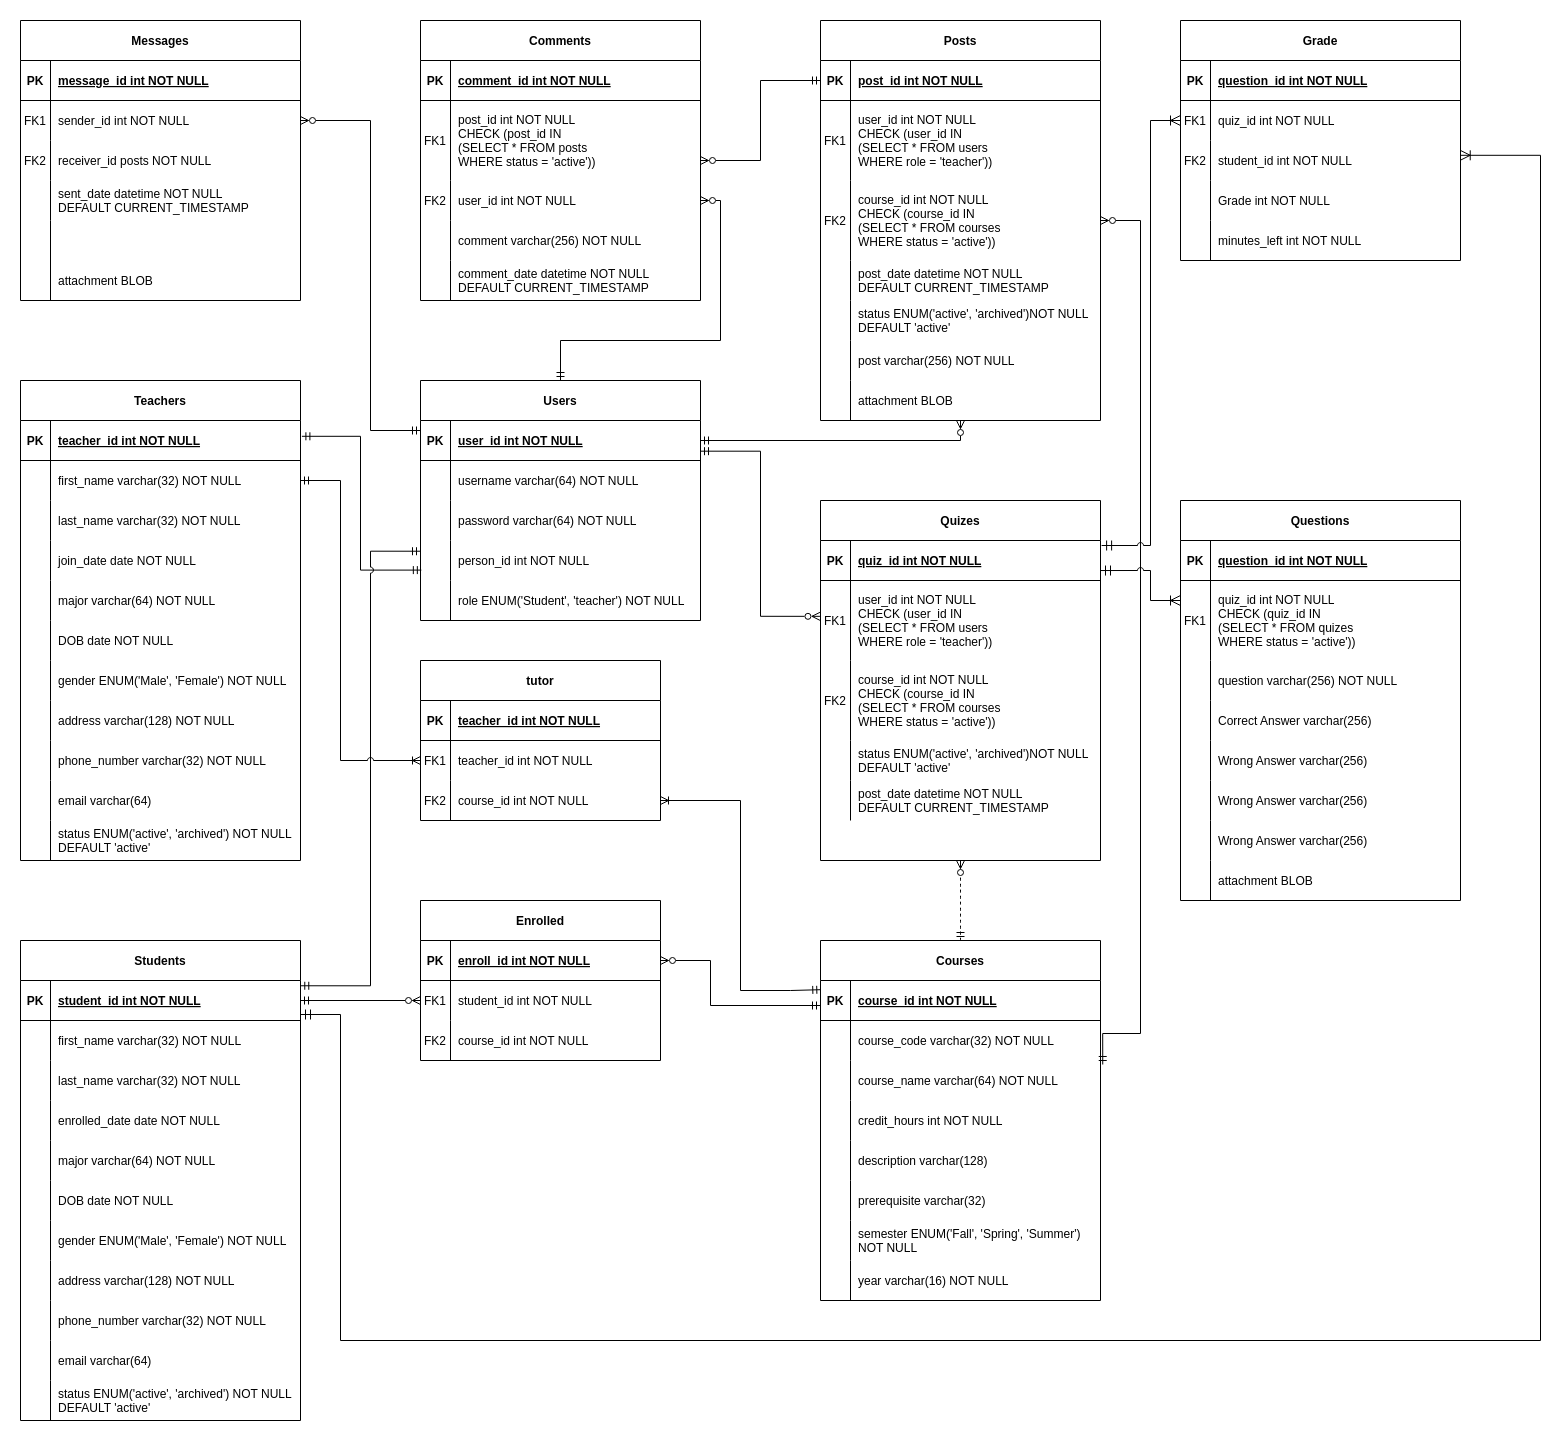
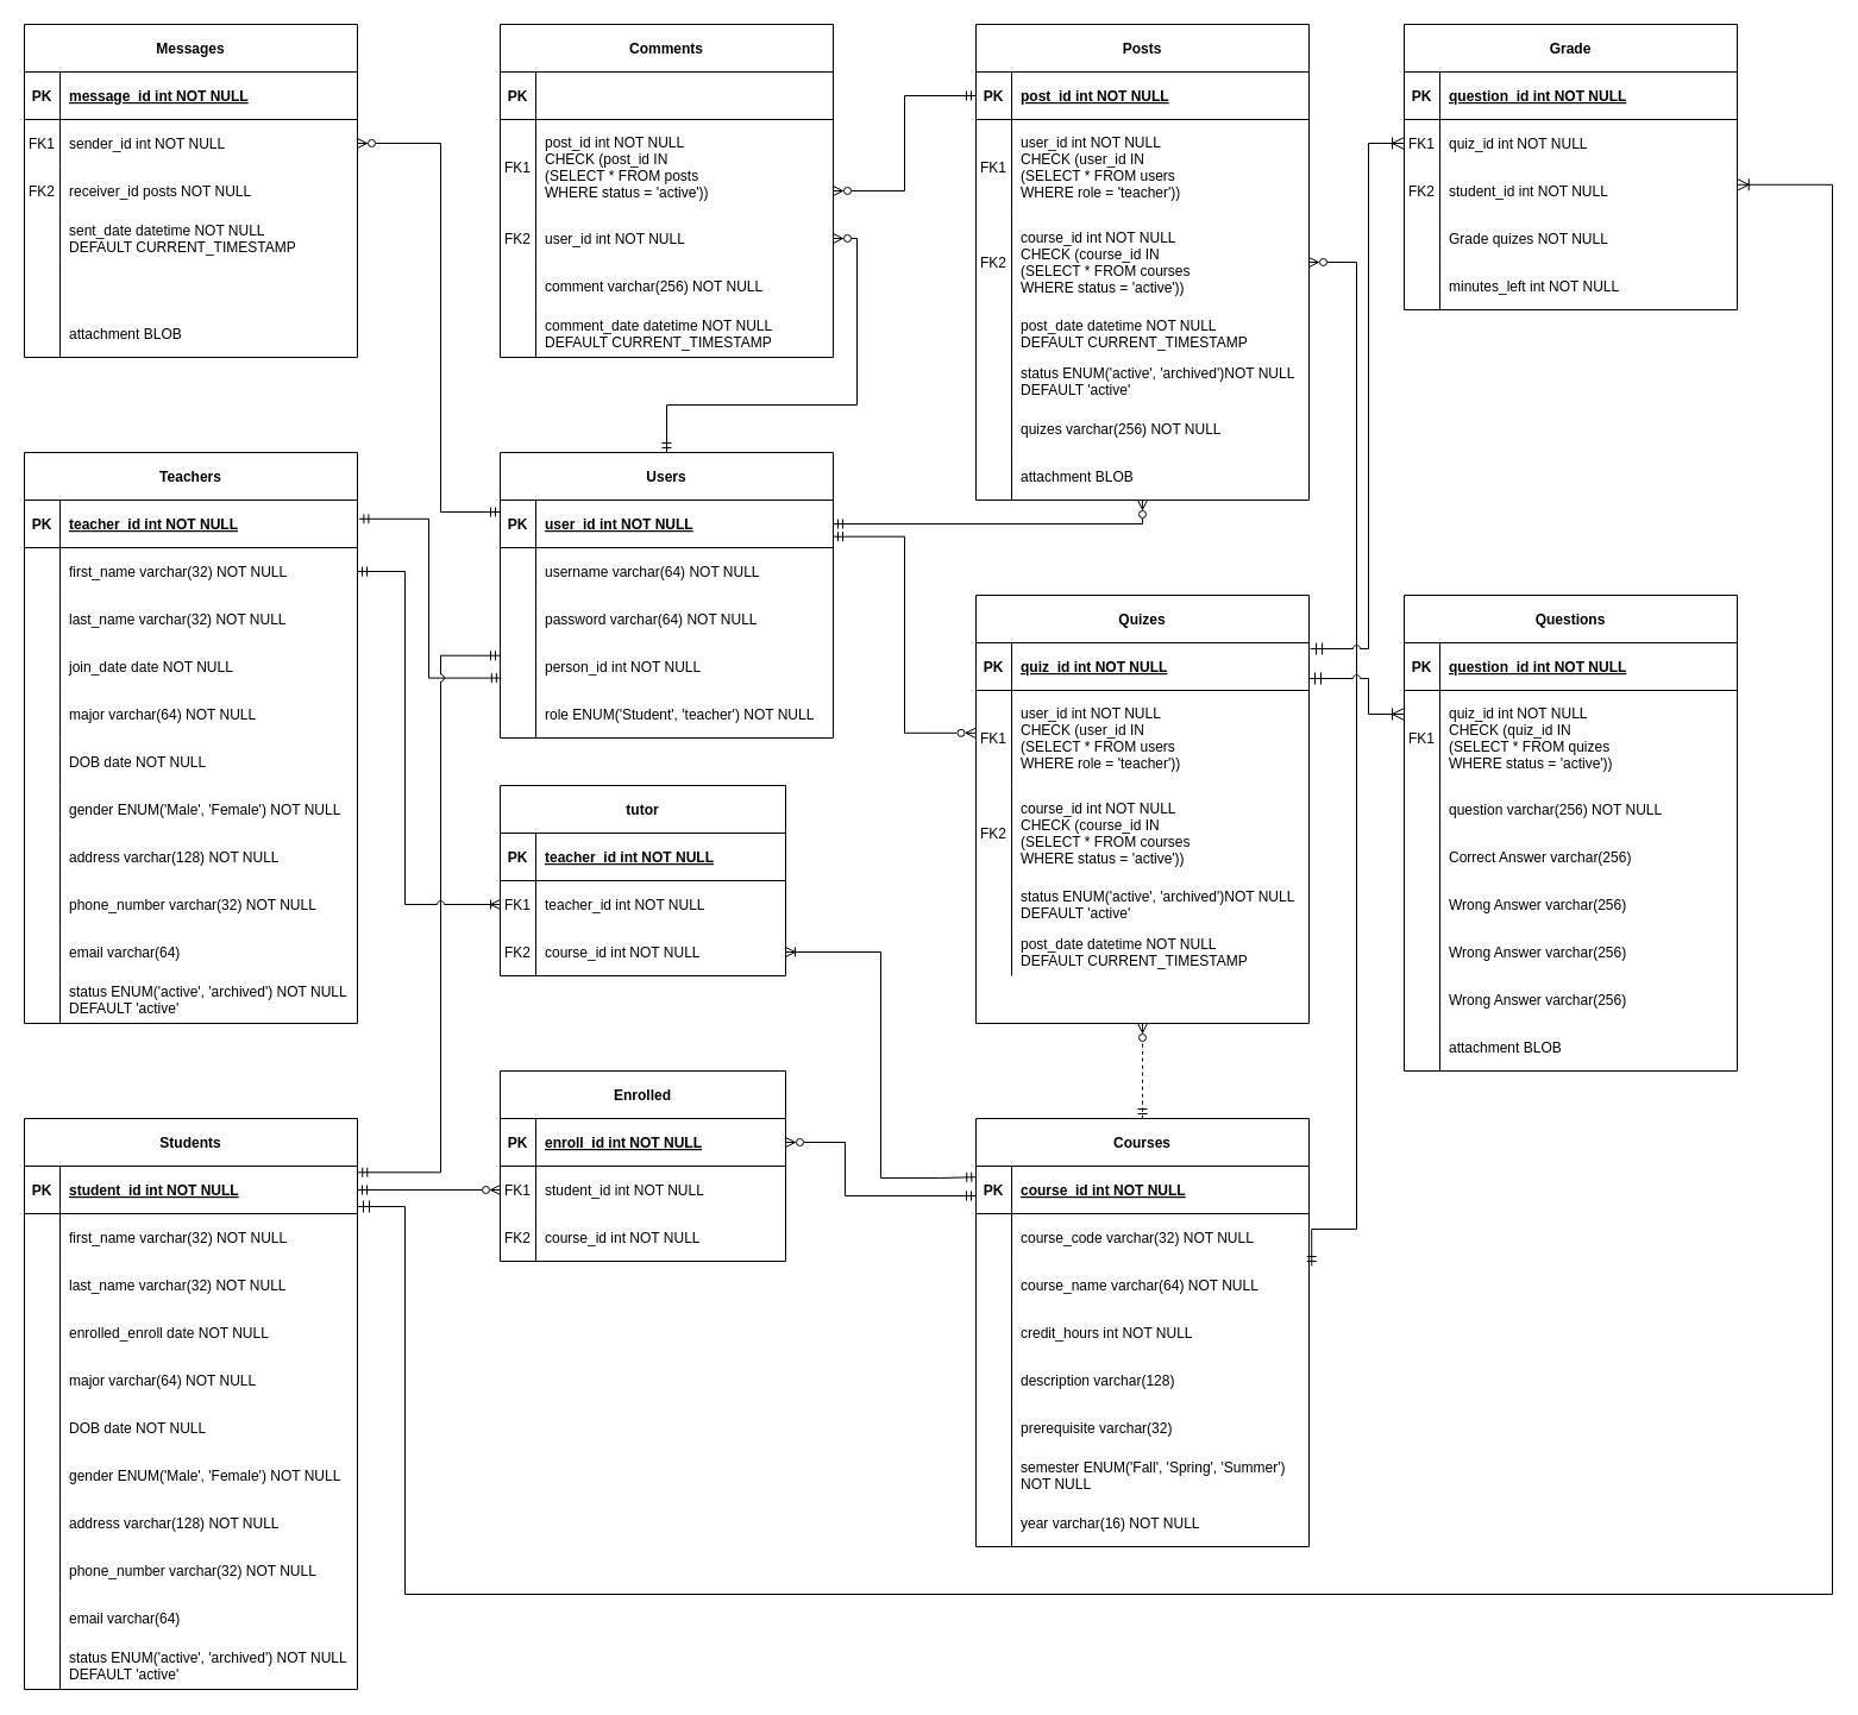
- <mxCell id="6" value="comment_id int NOT NULL " style="shape=partialRectangle;overflow=hidden;connectable=0;fillColor=none;top=0;left=0;bottom=0;right=0;align=left;spacingLeft=6;fontStyle=5;" parent="4" vertex="1"><mxGeometry x="30" width="250" height="40" as="geometry"><mxRectangle width="250" height="40" as="alternateBounds" /></mxGeometry></mxCell>
- <mxCell id="231" value="Grade int NOT NULL" style="shape=partialRectangle;overflow=hidden;connectable=0;fillColor=none;top=0;left=0;bottom=0;right=0;align=left;spacingLeft=6;" vertex="1" parent="229"><mxGeometry x="30" width="250" height="40" as="geometry"><mxRectangle width="250" height="40" as="alternateBounds" /></mxGeometry></mxCell>
+ <mxCell id="231" value="Grade quizes NOT NULL" style="shape=partialRectangle;overflow=hidden;connectable=0;fillColor=none;top=0;left=0;bottom=0;right=0;align=left;spacingLeft=6;" vertex="1" parent="229"><mxGeometry x="30" width="250" height="40" as="geometry"><mxRectangle width="250" height="40" as="alternateBounds" /></mxGeometry></mxCell>
- <mxCell id="155" value="post varchar(256) NOT NULL" style="shape=partialRectangle;overflow=hidden;connectable=0;fillColor=none;top=0;left=0;bottom=0;right=0;align=left;spacingLeft=6;" parent="153" vertex="1"><mxGeometry x="30" width="250" height="40" as="geometry"><mxRectangle width="250" height="40" as="alternateBounds" /></mxGeometry></mxCell>
+ <mxCell id="155" value="quizes varchar(256) NOT NULL" style="shape=partialRectangle;overflow=hidden;connectable=0;fillColor=none;top=0;left=0;bottom=0;right=0;align=left;spacingLeft=6;" parent="153" vertex="1"><mxGeometry x="30" width="250" height="40" as="geometry"><mxRectangle width="250" height="40" as="alternateBounds" /></mxGeometry></mxCell>
- <mxCell id="197" value="enrolled_date date NOT NULL" style="shape=partialRectangle;overflow=hidden;connectable=0;fillColor=none;top=0;left=0;bottom=0;right=0;align=left;spacingLeft=6;" vertex="1" parent="195"><mxGeometry x="30" width="250" height="40" as="geometry"><mxRectangle width="250" height="40" as="alternateBounds" /></mxGeometry></mxCell>
+ <mxCell id="197" value="enrolled_enroll date NOT NULL" style="shape=partialRectangle;overflow=hidden;connectable=0;fillColor=none;top=0;left=0;bottom=0;right=0;align=left;spacingLeft=6;" vertex="1" parent="195"><mxGeometry x="30" width="250" height="40" as="geometry"><mxRectangle width="250" height="40" as="alternateBounds" /></mxGeometry></mxCell>
